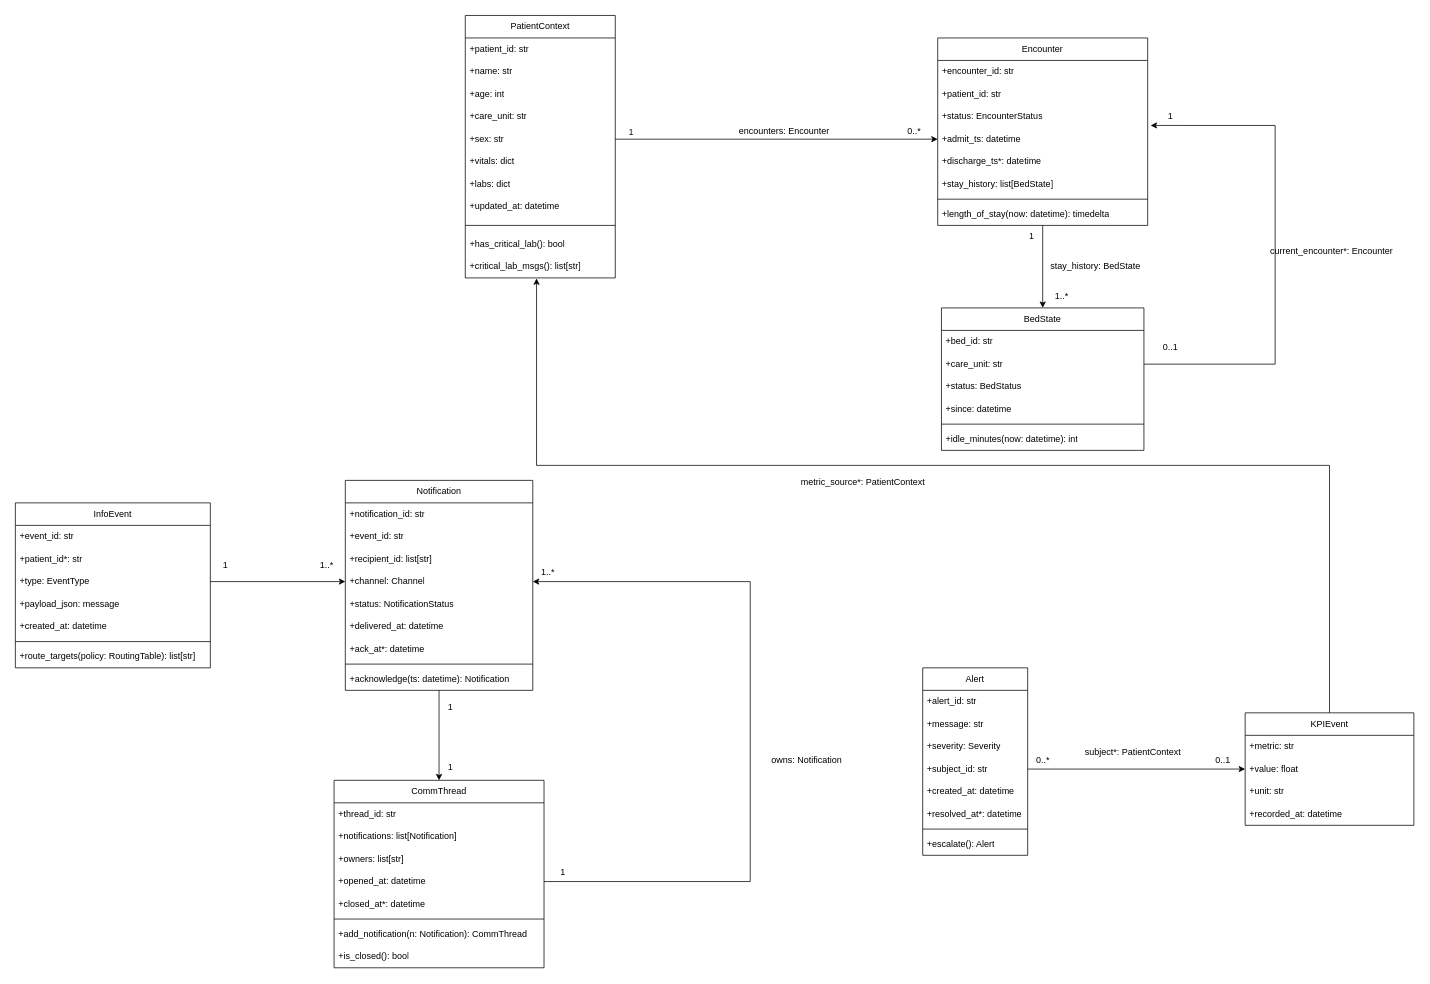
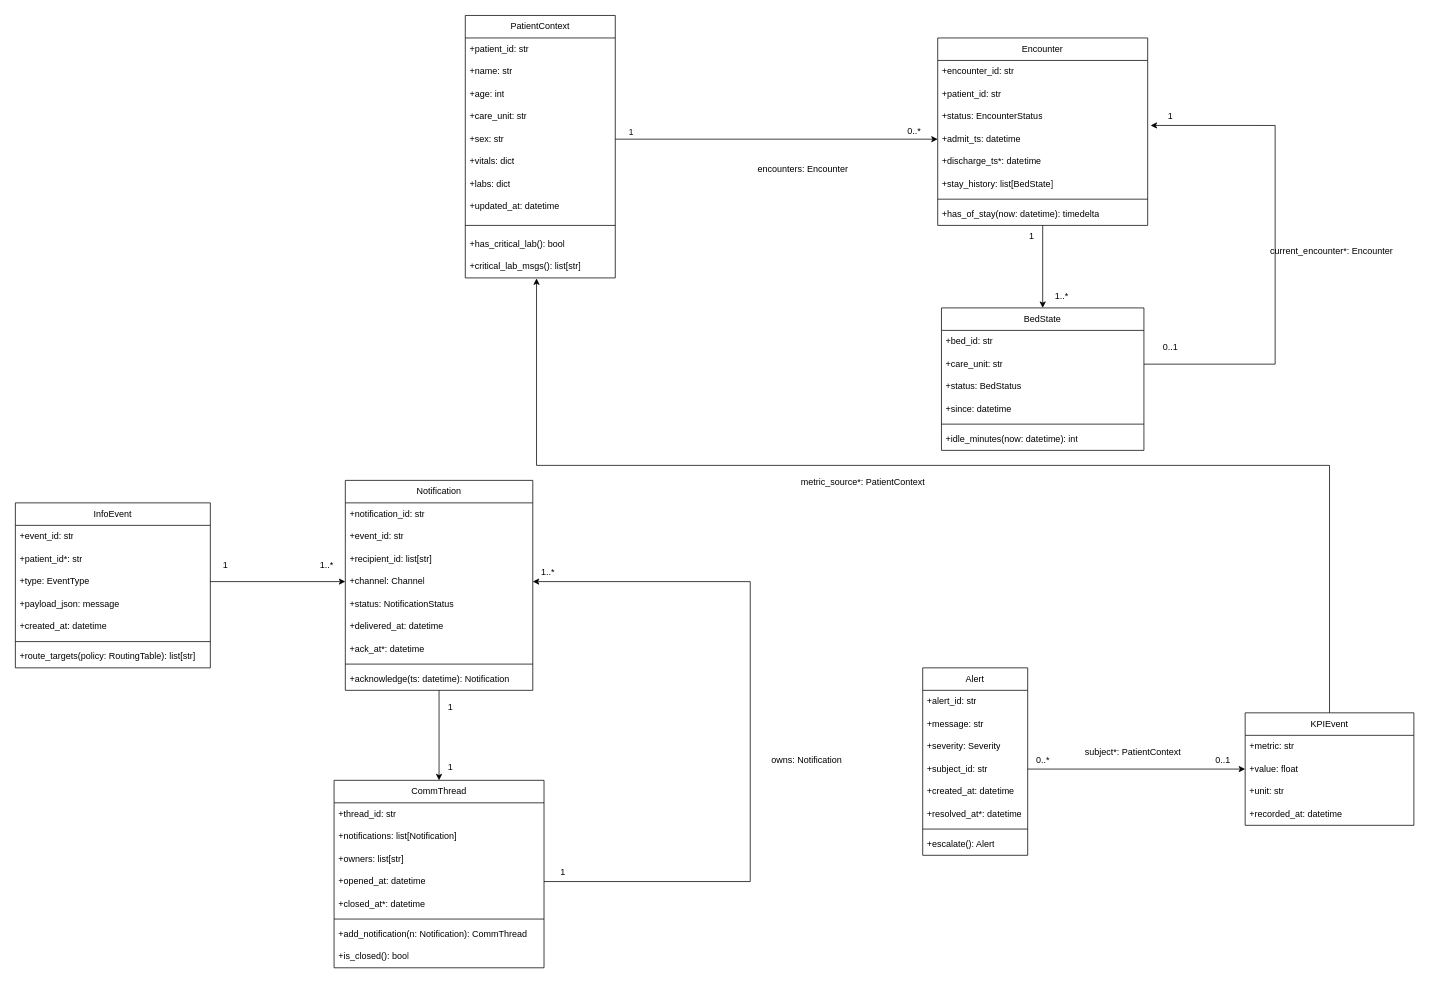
- <mxCell id="76" value="encounters: Encounter" style="text;html=1;align=center;verticalAlign=middle;resizable=0;points=[];autosize=1;strokeColor=none;fillColor=none;" vertex="1" parent="1"><mxGeometry x="975" y="160" width="140" height="30" as="geometry" /></mxCell>
+ <mxCell id="76" value="encounters: Encounter" style="text;html=1;align=center;verticalAlign=middle;resizable=0;points=[];autosize=1;strokeColor=none;fillColor=none;" vertex="1" parent="1"><mxGeometry x="1000" y="210" width="140" height="30" as="geometry" /></mxCell>
- <mxCell id="23" value="+length_of_stay(now: datetime): timedelta" style="text;strokeColor=none;fillColor=none;align=left;verticalAlign=middle;spacingLeft=4;spacingRight=4;overflow=hidden;points=[[0,0.5],[1,0.5]];portConstraint=eastwest;rotatable=0;whiteSpace=wrap;html=1;" vertex="1" parent="15"><mxGeometry y="220" width="280" height="30" as="geometry" /></mxCell>
+ <mxCell id="23" value="+has_of_stay(now: datetime): timedelta" style="text;strokeColor=none;fillColor=none;align=left;verticalAlign=middle;spacingLeft=4;spacingRight=4;overflow=hidden;points=[[0,0.5],[1,0.5]];portConstraint=eastwest;rotatable=0;whiteSpace=wrap;html=1;" vertex="1" parent="15"><mxGeometry y="220" width="280" height="30" as="geometry" /></mxCell>
- <mxCell id="79" value="stay_history: BedState" style="text;html=1;align=center;verticalAlign=middle;resizable=0;points=[];autosize=1;strokeColor=none;fillColor=none;" vertex="1" parent="1"><mxGeometry x="1390" y="340" width="140" height="30" as="geometry" /></mxCell>
